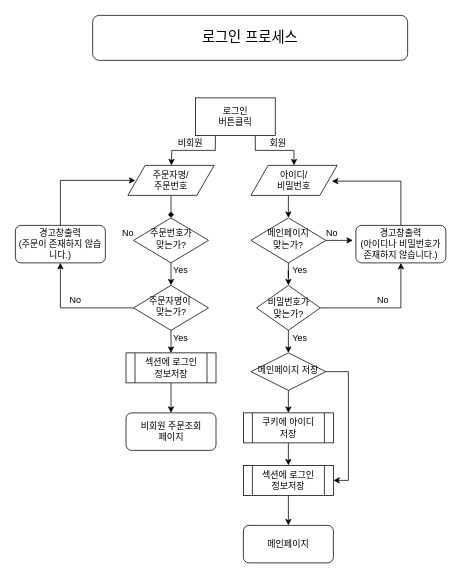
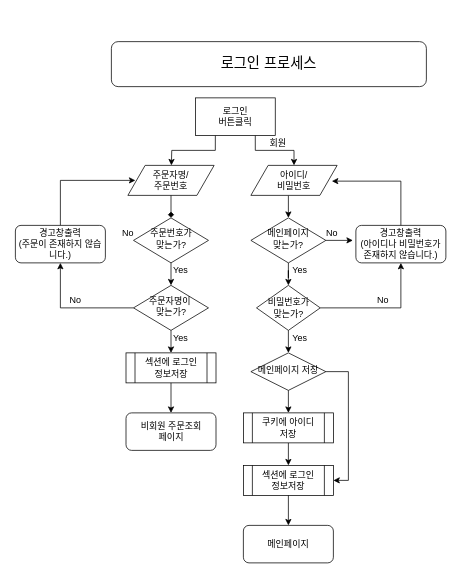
- <mxCell id="2" value="&lt;font style=&quot;font-size: 19px&quot;&gt;로그인 프로세스&lt;/font&gt;" style="rounded=1;whiteSpace=wrap;html=1;" vertex="1" parent="1"><mxGeometry x="123" y="20" width="420" height="60" as="geometry" /></mxCell>
+ <mxCell id="2" value="&lt;font style=&quot;font-size: 19px&quot;&gt;로그인 프로세스&lt;/font&gt;" style="rounded=1;whiteSpace=wrap;html=1;" vertex="1" parent="1"><mxGeometry x="148" y="55" width="420" height="60" as="geometry" /></mxCell>
- <mxCell id="21" value="비회원" style="text;html=1;resizable=0;autosize=1;align=center;verticalAlign=middle;points=[];fillColor=none;strokeColor=none;rounded=0;" vertex="1" parent="3"><mxGeometry x="207.5" y="50" width="50" height="20" as="geometry" /></mxCell>
